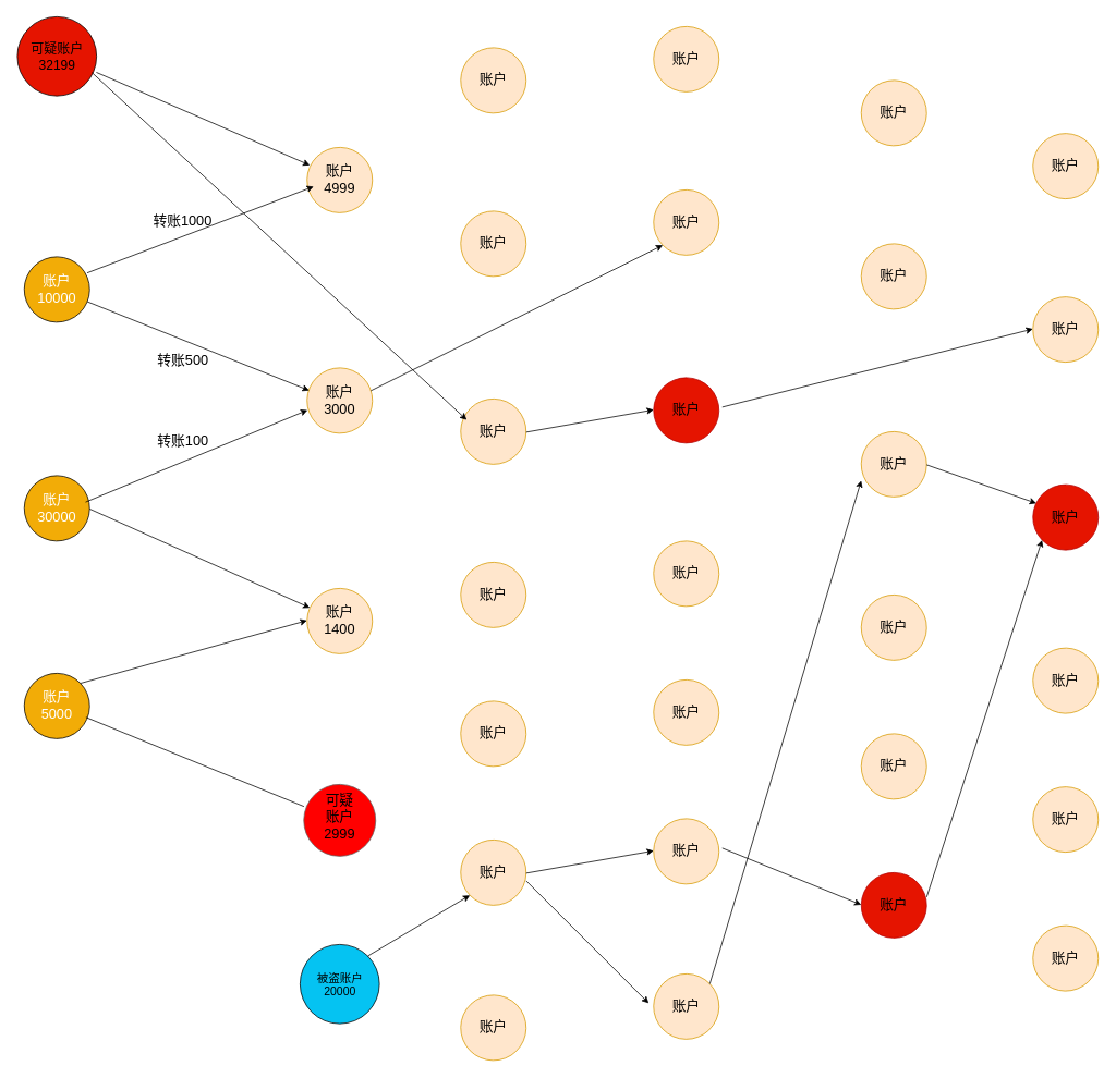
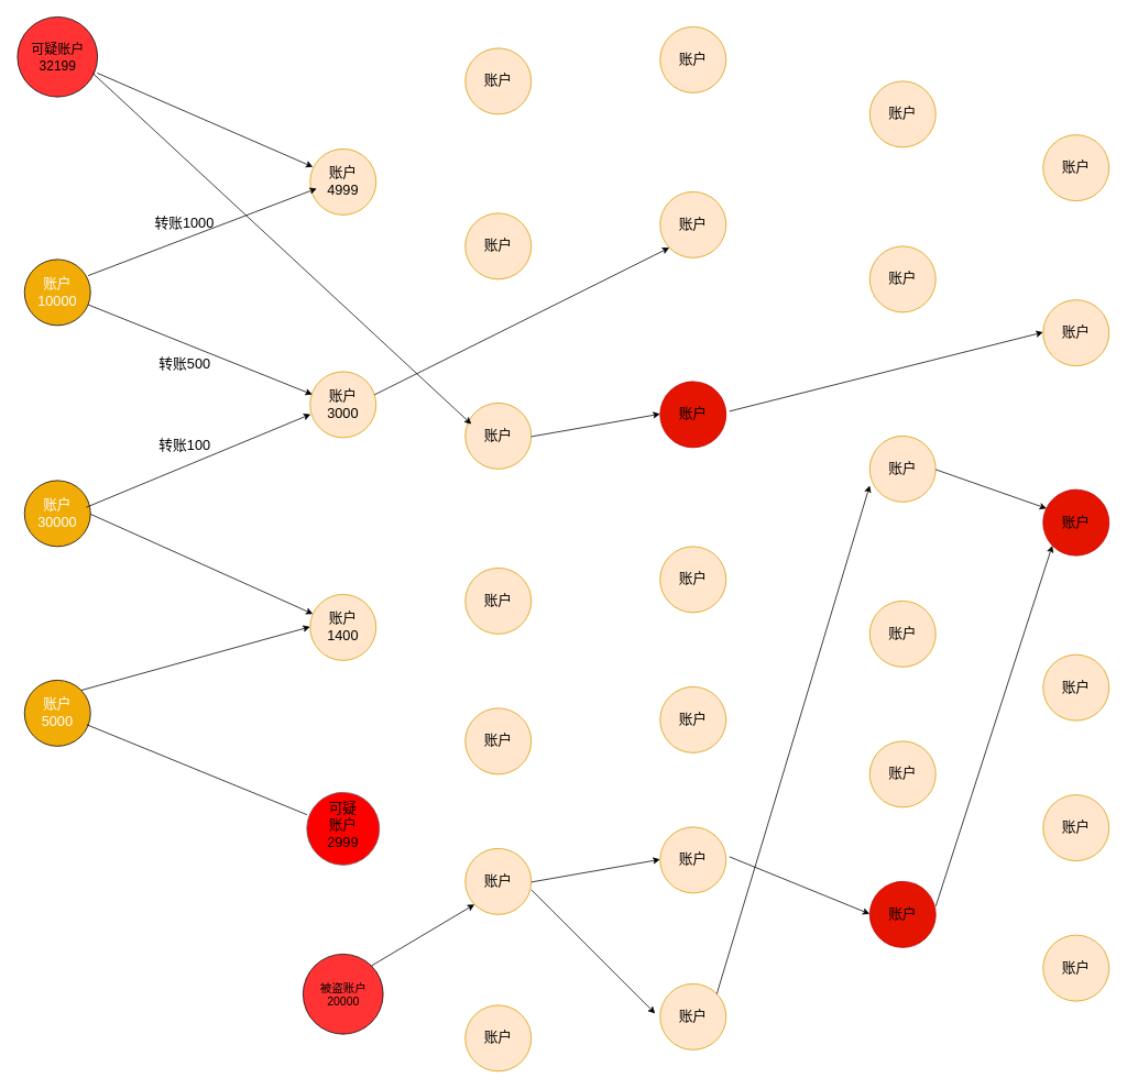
- <mxCell id="9" value="&lt;font style=&quot;font-size: 16px&quot;&gt;可疑账户&lt;br&gt;32199&lt;/font&gt;" style="ellipse;whiteSpace=wrap;html=1;aspect=fixed;fillColor=#e51400;rotation=0;" parent="1" vertex="1"><mxGeometry x="20.5" y="20" width="97" height="97" as="geometry" /></mxCell>
+ <mxCell id="9" value="&lt;font style=&quot;font-size: 16px&quot;&gt;可疑账户&lt;br&gt;32199&lt;/font&gt;" style="ellipse;whiteSpace=wrap;html=1;aspect=fixed;fillColor=#FF3333;rotation=0;" parent="1" vertex="1"><mxGeometry x="20.5" y="20" width="97" height="97" as="geometry" /></mxCell>
- <mxCell id="5" value="&lt;font style=&quot;font-size: 14px&quot;&gt;被盗账户&lt;br&gt;20000&lt;/font&gt;" style="ellipse;whiteSpace=wrap;html=1;aspect=fixed;fillColor=#05C3F2;rotation=0;" parent="1" vertex="1"><mxGeometry x="366.5" y="1156" width="97" height="97" as="geometry" /></mxCell>
+ <mxCell id="5" value="&lt;font style=&quot;font-size: 14px&quot;&gt;被盗账户&lt;br&gt;20000&lt;/font&gt;" style="ellipse;whiteSpace=wrap;html=1;aspect=fixed;fillColor=#ff3333;rotation=0;" parent="1" vertex="1"><mxGeometry x="366.5" y="1156" width="97" height="97" as="geometry" /></mxCell>
